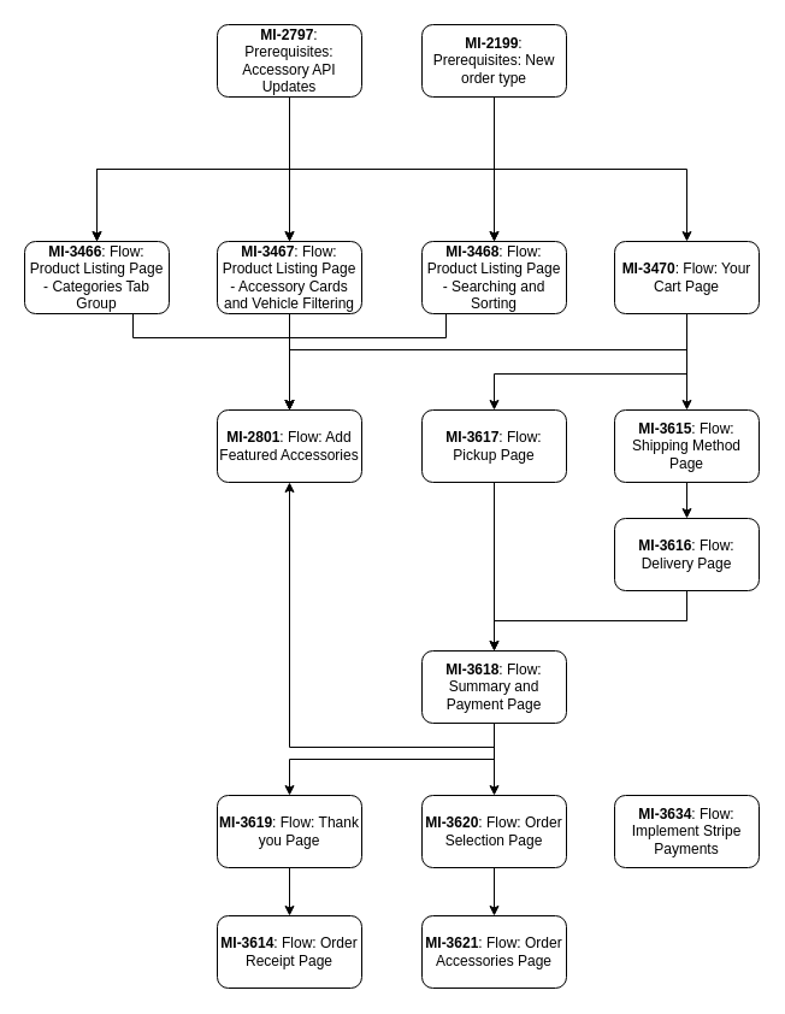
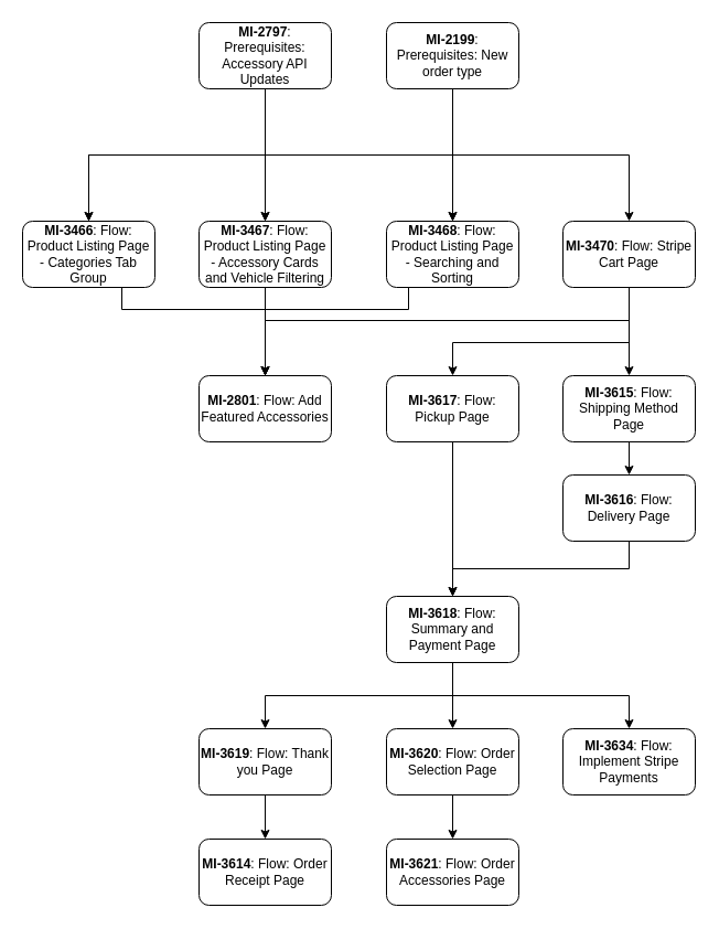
- <mxCell id="20" value="&lt;b&gt;MI-3470&lt;/b&gt;: Flow: Your Cart Page" style="rounded=1;whiteSpace=wrap;html=1;" parent="1" vertex="1"><mxGeometry x="510" y="200" width="120" height="60" as="geometry" /></mxCell>
+ <mxCell id="20" value="&lt;b&gt;MI-3470&lt;/b&gt;: Flow: Stripe Cart Page" style="rounded=1;whiteSpace=wrap;html=1;" parent="1" vertex="1"><mxGeometry x="510" y="200" width="120" height="60" as="geometry" /></mxCell>
- <mxCell id="29" value="" style="edgeStyle=orthogonalEdgeStyle;rounded=0;orthogonalLoop=1;jettySize=auto;html=1;exitX=0.5;exitY=1;exitDx=0;exitDy=0;" edge="1" parent="1" source="30" target="37"><mxGeometry relative="1" as="geometry" /></mxCell>
+ <mxCell id="29" value="" style="edgeStyle=orthogonalEdgeStyle;rounded=0;orthogonalLoop=1;jettySize=auto;html=1;exitX=0.5;exitY=1;exitDx=0;exitDy=0;" edge="1" parent="1" source="30" target="38"><mxGeometry relative="1" as="geometry" /></mxCell>
